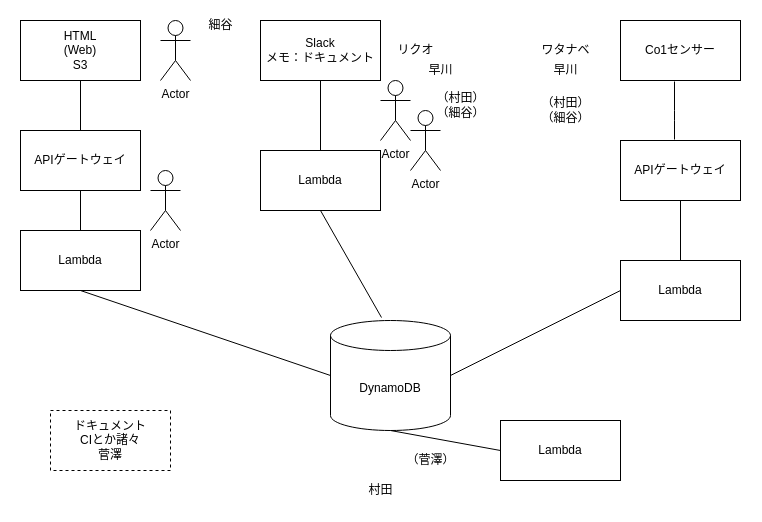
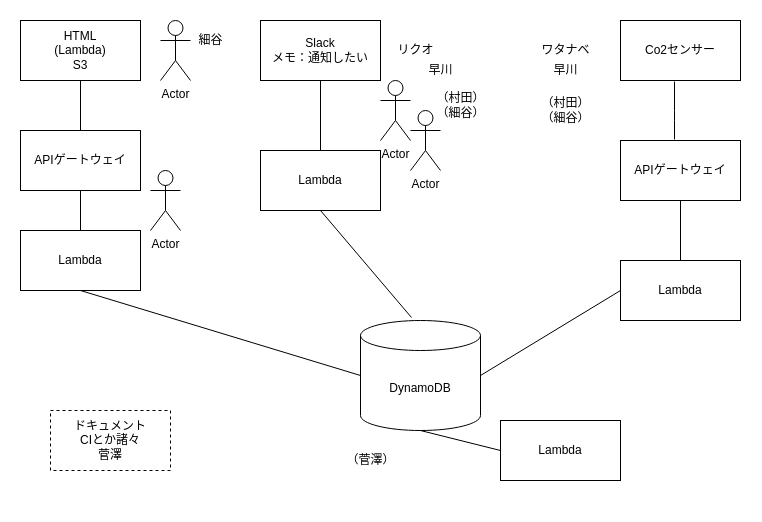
- <mxCell id="29" value="細谷" style="text;html=1;align=center;verticalAlign=middle;resizable=0;points=[];autosize=1;" vertex="1" parent="1"><mxGeometry x="200" y="15" width="40" height="20" as="geometry" /></mxCell>
+ <mxCell id="29" value="細谷" style="text;html=1;align=center;verticalAlign=middle;resizable=0;points=[];autosize=1;" vertex="1" parent="1"><mxGeometry x="190" y="30" width="40" height="20" as="geometry" /></mxCell>
- <mxCell id="9" value="HTML&lt;br&gt;(Web)&lt;br&gt;S3" style="rounded=0;whiteSpace=wrap;html=1;" vertex="1" parent="1"><mxGeometry x="20" y="20" width="120" height="60" as="geometry" /></mxCell>
+ <mxCell id="9" value="HTML&lt;br&gt;(Lambda)&lt;br&gt;S3" style="rounded=0;whiteSpace=wrap;html=1;" vertex="1" parent="1"><mxGeometry x="20" y="20" width="120" height="60" as="geometry" /></mxCell>
- <mxCell id="10" value="Slack&lt;br&gt;メモ：ドキュメント" style="rounded=0;whiteSpace=wrap;html=1;" vertex="1" parent="1"><mxGeometry x="260" y="20" width="120" height="60" as="geometry" /></mxCell>
+ <mxCell id="10" value="Slack&lt;br&gt;メモ：通知したい" style="rounded=0;whiteSpace=wrap;html=1;" vertex="1" parent="1"><mxGeometry x="260" y="20" width="120" height="60" as="geometry" /></mxCell>
- <mxCell id="2" value="Co1センサー" style="rounded=0;whiteSpace=wrap;html=1;" vertex="1" parent="1"><mxGeometry x="620" y="20" width="120" height="60" as="geometry" /></mxCell>
+ <mxCell id="2" value="Co2センサー" style="rounded=0;whiteSpace=wrap;html=1;" vertex="1" parent="1"><mxGeometry x="620" y="20" width="120" height="60" as="geometry" /></mxCell>
- <mxCell id="7" value="DynamoDB" style="shape=cylinder3;whiteSpace=wrap;html=1;boundedLbl=1;backgroundOutline=1;size=15;" vertex="1" parent="1"><mxGeometry x="330" y="320" width="120" height="110" as="geometry" /></mxCell>
+ <mxCell id="7" value="DynamoDB" style="shape=cylinder3;whiteSpace=wrap;html=1;boundedLbl=1;backgroundOutline=1;size=15;" vertex="1" parent="1"><mxGeometry x="360" y="320" width="120" height="110" as="geometry" /></mxCell>
- <mxCell id="27" value="（菅澤）" style="text;html=1;align=center;verticalAlign=middle;resizable=0;points=[];autosize=1;" vertex="1" parent="1"><mxGeometry x="400" y="450" width="60" height="20" as="geometry" /></mxCell>
+ <mxCell id="27" value="（菅澤）" style="text;html=1;align=center;verticalAlign=middle;resizable=0;points=[];autosize=1;" vertex="1" parent="1"><mxGeometry x="340" y="450" width="60" height="20" as="geometry" /></mxCell>
- <mxCell id="28" value="村田" style="text;html=1;align=center;verticalAlign=middle;resizable=0;points=[];autosize=1;" vertex="1" parent="1"><mxGeometry x="360" y="480" width="40" height="20" as="geometry" /></mxCell>
